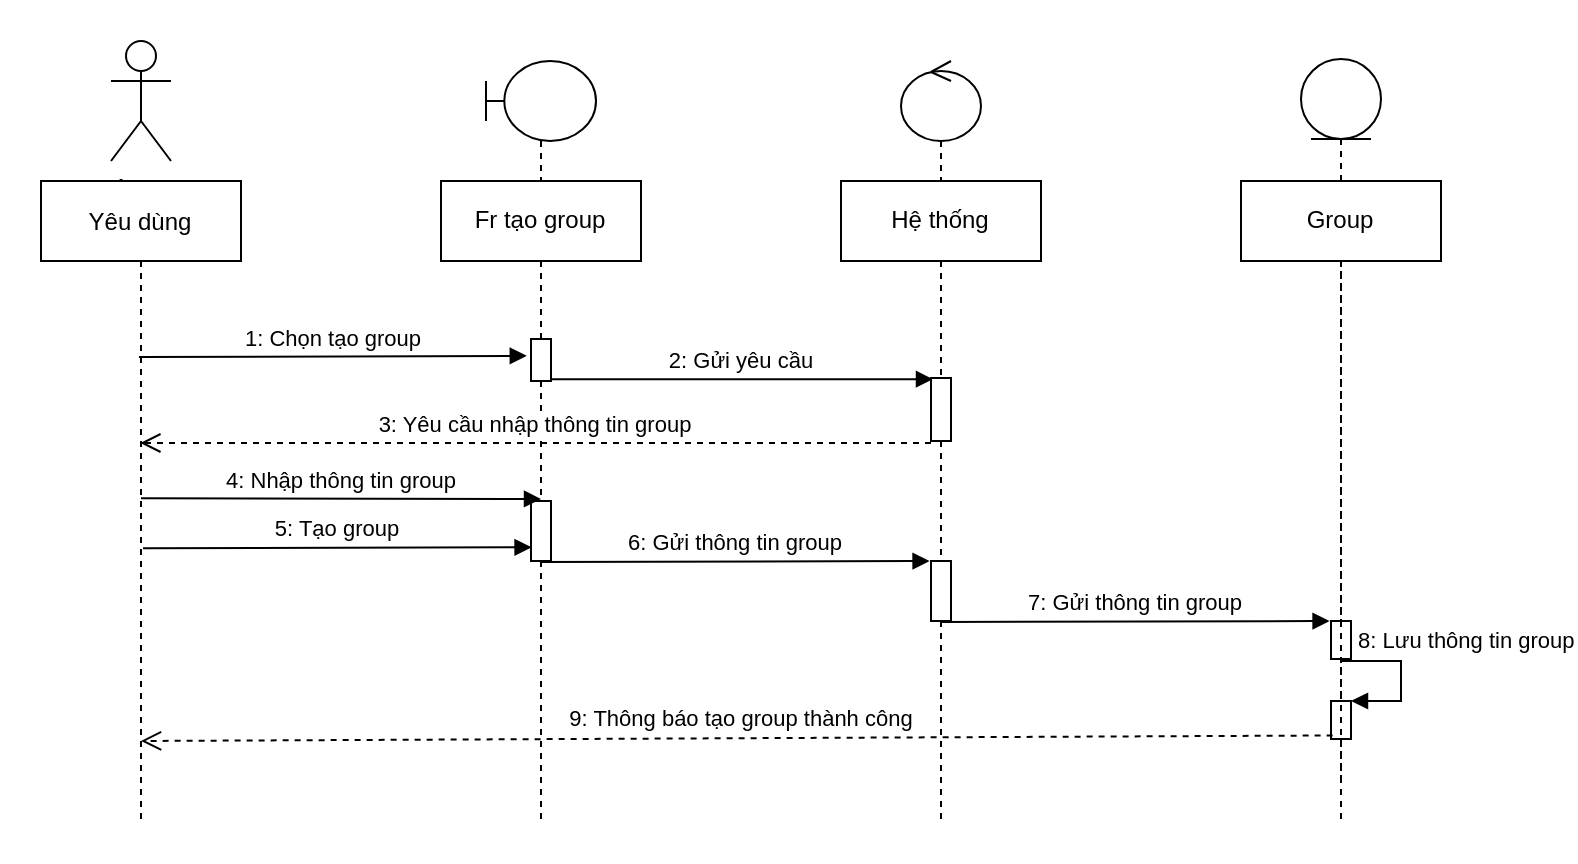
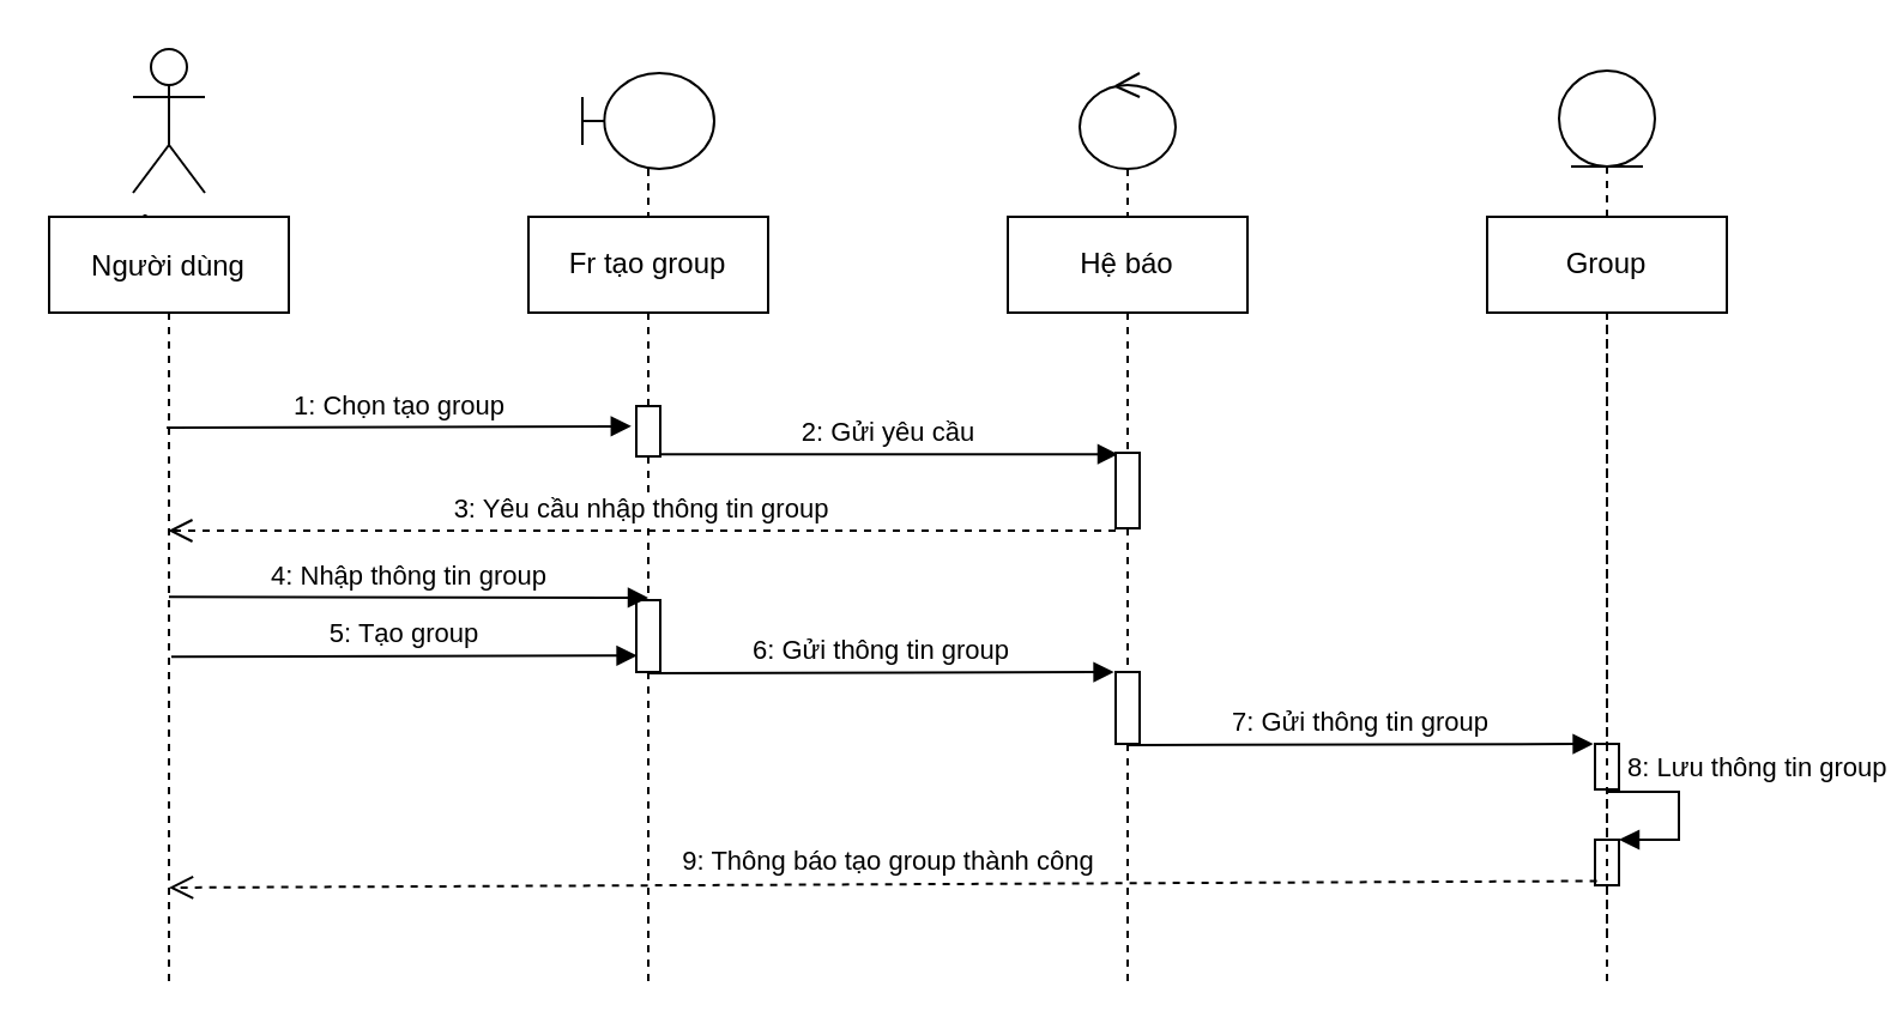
- <mxCell id="13" value="Hệ thống" style="shape=umlLifeline;perimeter=lifelinePerimeter;whiteSpace=wrap;html=1;container=1;collapsible=0;recursiveResize=0;outlineConnect=0;" vertex="1" parent="1"><mxGeometry x="420" y="90" width="100" height="320" as="geometry" /></mxCell>
+ <mxCell id="13" value="Hệ báo" style="shape=umlLifeline;perimeter=lifelinePerimeter;whiteSpace=wrap;html=1;container=1;collapsible=0;recursiveResize=0;outlineConnect=0;" vertex="1" parent="1"><mxGeometry x="420" y="90" width="100" height="320" as="geometry" /></mxCell>
- <mxCell id="3" value="Yêu dùng" style="shape=umlLifeline;perimeter=lifelinePerimeter;container=1;collapsible=0;recursiveResize=0;rounded=0;shadow=0;strokeWidth=1;" vertex="1" parent="1"><mxGeometry x="20" y="90" width="100" height="320" as="geometry" /></mxCell>
+ <mxCell id="3" value="Người dùng" style="shape=umlLifeline;perimeter=lifelinePerimeter;container=1;collapsible=0;recursiveResize=0;rounded=0;shadow=0;strokeWidth=1;" vertex="1" parent="1"><mxGeometry x="20" y="90" width="100" height="320" as="geometry" /></mxCell>
